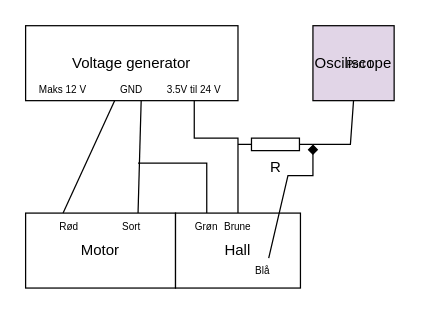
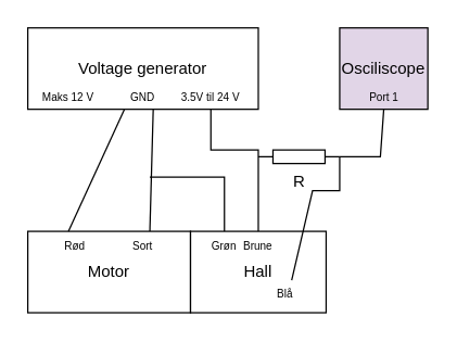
- <mxCell id="21" value="&lt;span style=&quot;font-size: 8px;&quot;&gt;Port 1&lt;/span&gt;" style="text;html=1;align=center;verticalAlign=middle;whiteSpace=wrap;rounded=0;" vertex="1" parent="1"><mxGeometry x="272.5" y="40" width="30" height="20" as="geometry" /></mxCell>
+ <mxCell id="21" value="&lt;span style=&quot;font-size: 8px;&quot;&gt;Port 1&lt;/span&gt;" style="text;html=1;align=center;verticalAlign=middle;whiteSpace=wrap;rounded=0;" vertex="1" parent="1"><mxGeometry x="267.5" y="60" width="30" height="20" as="geometry" /></mxCell>
- <mxCell id="17" value="" style="endArrow=diamond;html=1;rounded=0;exitX=0.653;exitY=0.05;exitDx=0;exitDy=0;exitPerimeter=0;entryX=1;entryY=0.5;entryDx=0;entryDy=0;entryPerimeter=0;" edge="1" parent="1" source="16" target="18"><mxGeometry width="50" height="50" relative="1" as="geometry"><mxPoint x="220" y="170" as="sourcePoint" /><mxPoint x="230" y="130" as="targetPoint" /><Array as="points"><mxPoint x="230" y="140" /><mxPoint x="250" y="140" /></Array></mxGeometry></mxCell>
+ <mxCell id="17" value="" style="endArrow=none;html=1;rounded=0;exitX=0.653;exitY=0.05;exitDx=0;exitDy=0;exitPerimeter=0;entryX=1;entryY=0.5;entryDx=0;entryDy=0;entryPerimeter=0;" edge="1" parent="1" source="16" target="18"><mxGeometry width="50" height="50" relative="1" as="geometry"><mxPoint x="220" y="170" as="sourcePoint" /><mxPoint x="230" y="130" as="targetPoint" /><Array as="points"><mxPoint x="230" y="140" /><mxPoint x="250" y="140" /></Array></mxGeometry></mxCell>
